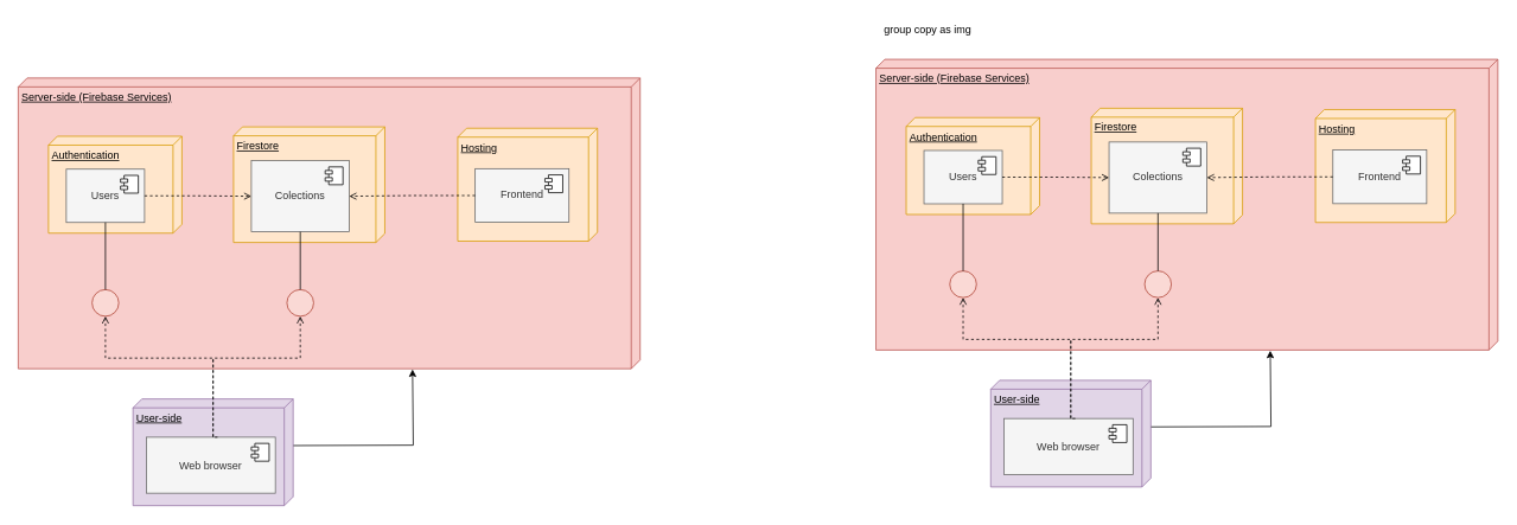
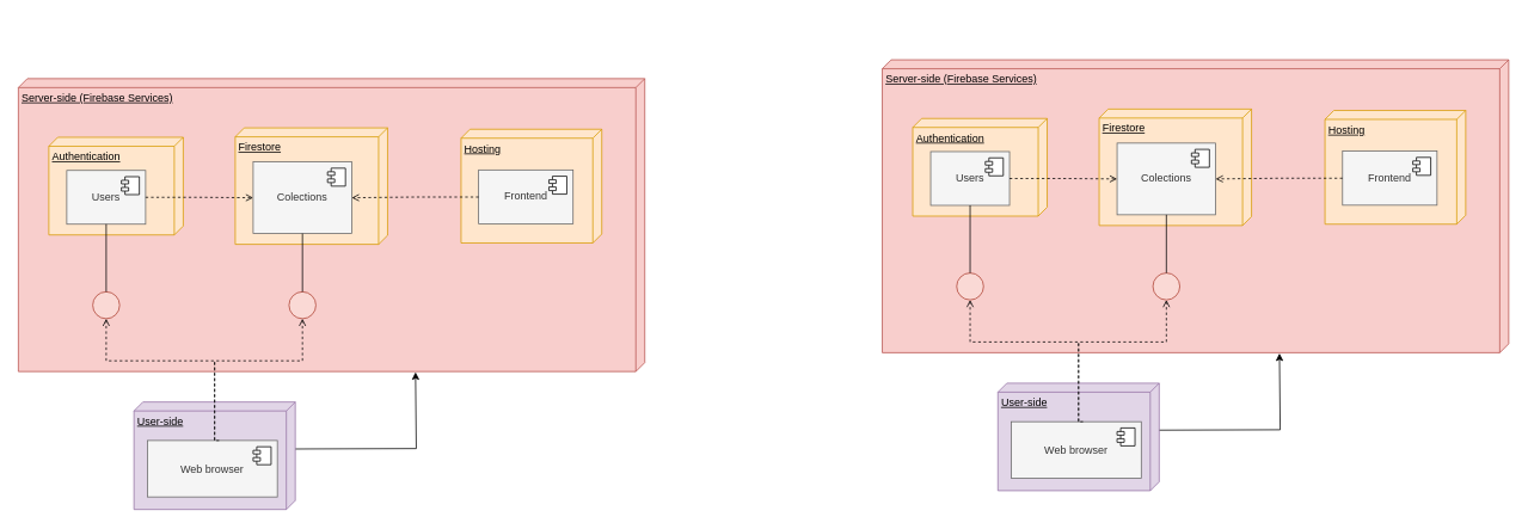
- <mxCell id="55" value="group copy as img" style="text;html=1;align=center;verticalAlign=middle;resizable=0;points=[];autosize=1;strokeColor=none;fillColor=none;" vertex="1" parent="1"><mxGeometry x="984" y="20" width="116" height="26" as="geometry" /></mxCell>
